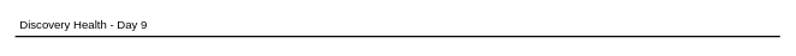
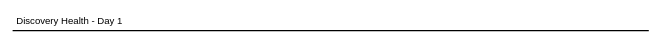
- <mxCell id="2" value="Discovery Health - Day 9" style="text;html=1;resizable=0;points=[];autosize=1;align=left;verticalAlign=top;spacingTop=-4;fontSize=16;" vertex="1" parent="1"><mxGeometry x="24.5" y="20.5" width="190" height="20" as="geometry" /></mxCell>
+ <mxCell id="2" value="Discovery Health - Day 1" style="text;html=1;resizable=0;points=[];autosize=1;align=left;verticalAlign=top;spacingTop=-4;fontSize=16;" vertex="1" parent="1"><mxGeometry x="24.5" y="20.5" width="190" height="20" as="geometry" /></mxCell>
